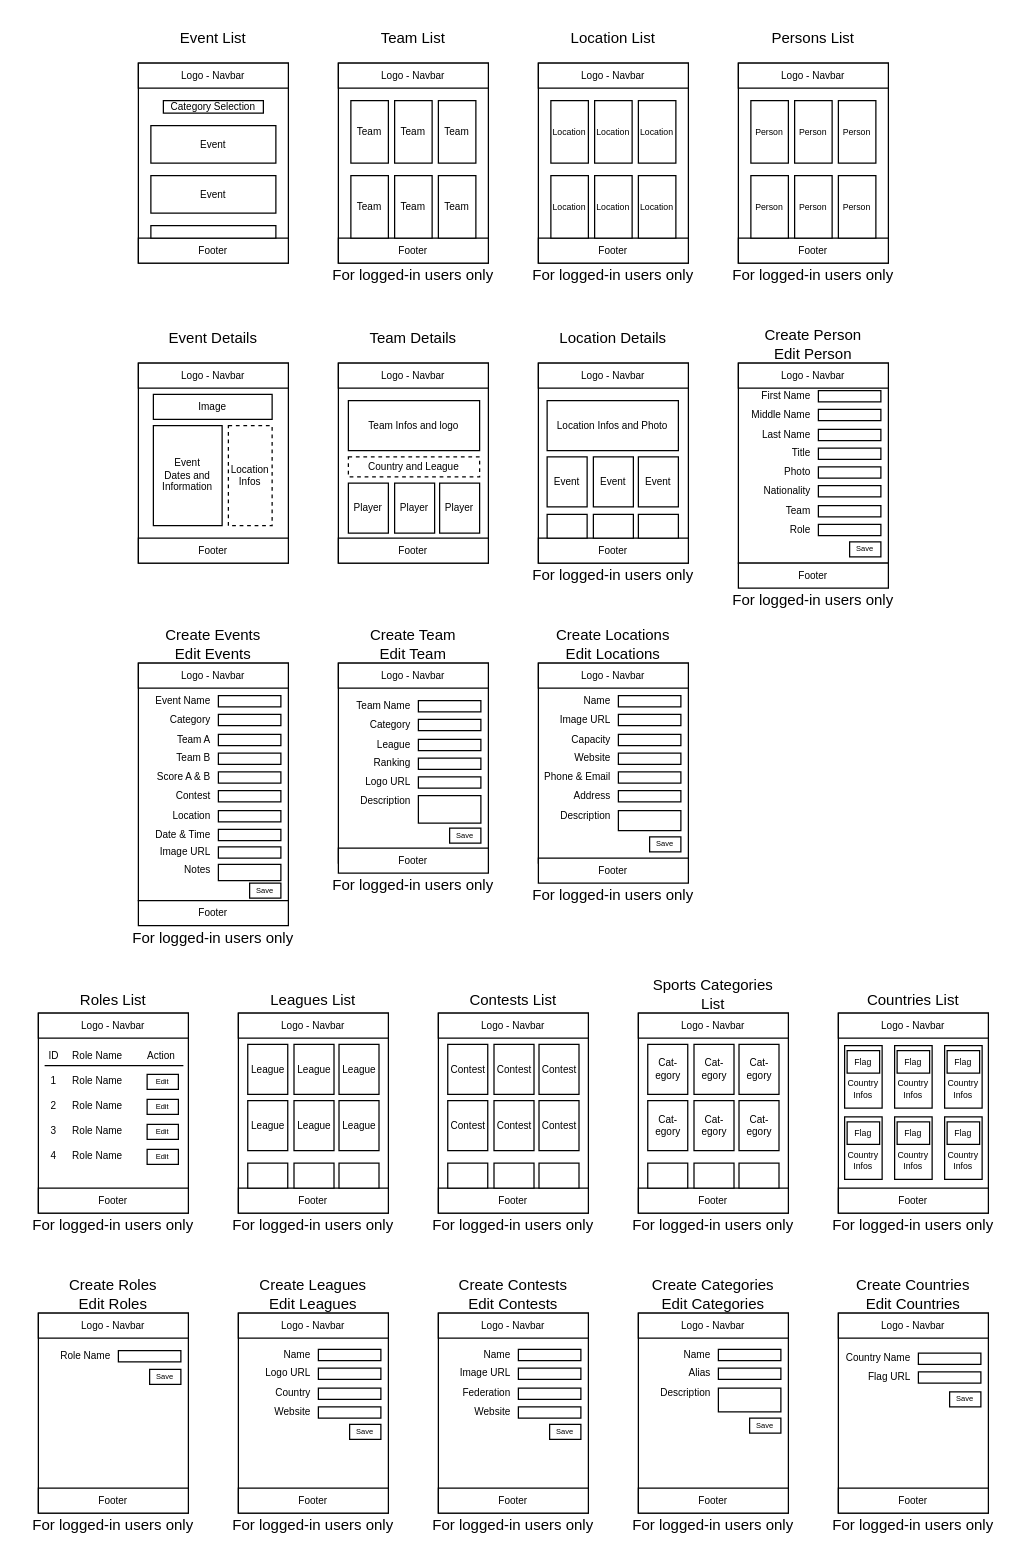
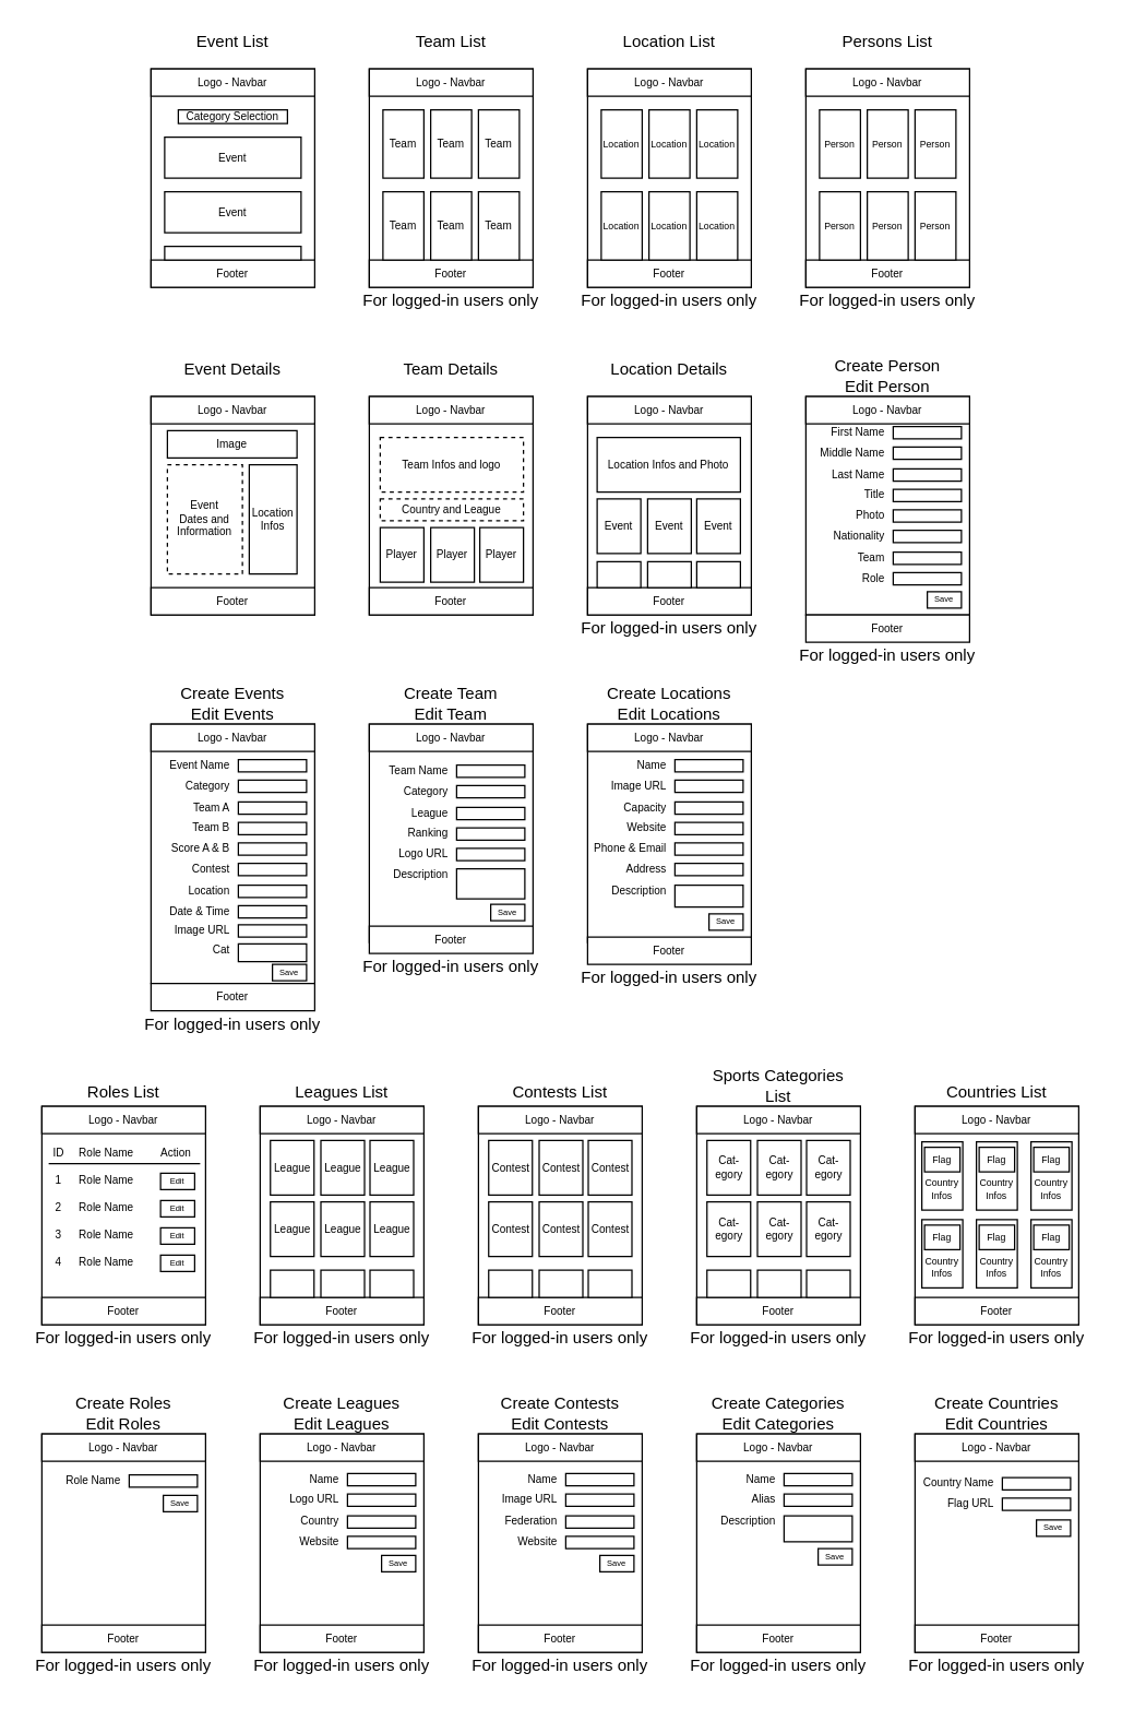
- <mxCell id="124" value="Team Infos and logo" style="rounded=0;whiteSpace=wrap;html=1;fontSize=8;" vertex="1" parent="1"><mxGeometry x="278" y="320" width="105" height="40" as="geometry" /></mxCell>
+ <mxCell id="124" value="Team Infos and logo" style="rounded=0;whiteSpace=wrap;html=1;fontSize=8;dashed=1;" vertex="1" parent="1"><mxGeometry x="278" y="320" width="105" height="40" as="geometry" /></mxCell>
- <mxCell id="121" value="Event&lt;br&gt;Dates and Information" style="rounded=0;whiteSpace=wrap;html=1;fontSize=8;" vertex="1" parent="1"><mxGeometry x="122" y="340" width="55" height="80" as="geometry" /></mxCell>
+ <mxCell id="121" value="Event&lt;br&gt;Dates and Information" style="rounded=0;whiteSpace=wrap;html=1;fontSize=8;dashed=1;" vertex="1" parent="1"><mxGeometry x="122" y="340" width="55" height="80" as="geometry" /></mxCell>
- <mxCell id="122" value="Location&lt;br&gt;Infos" style="rounded=0;whiteSpace=wrap;html=1;fontSize=8;dashed=1;" vertex="1" parent="1"><mxGeometry x="182" y="340" width="35" height="80" as="geometry" /></mxCell>
+ <mxCell id="122" value="Location&lt;br&gt;Infos" style="rounded=0;whiteSpace=wrap;html=1;fontSize=8;" vertex="1" parent="1"><mxGeometry x="182" y="340" width="35" height="80" as="geometry" /></mxCell>
- <mxCell id="175" value="Notes" style="text;html=1;strokeColor=none;fillColor=none;align=right;verticalAlign=middle;whiteSpace=wrap;rounded=0;fontSize=8;" vertex="1" parent="1"><mxGeometry x="115" y="690" width="55" height="10" as="geometry" /></mxCell>
+ <mxCell id="175" value="Cat" style="text;html=1;strokeColor=none;fillColor=none;align=right;verticalAlign=middle;whiteSpace=wrap;rounded=0;fontSize=8;" vertex="1" parent="1"><mxGeometry x="115" y="690" width="55" height="10" as="geometry" /></mxCell>
